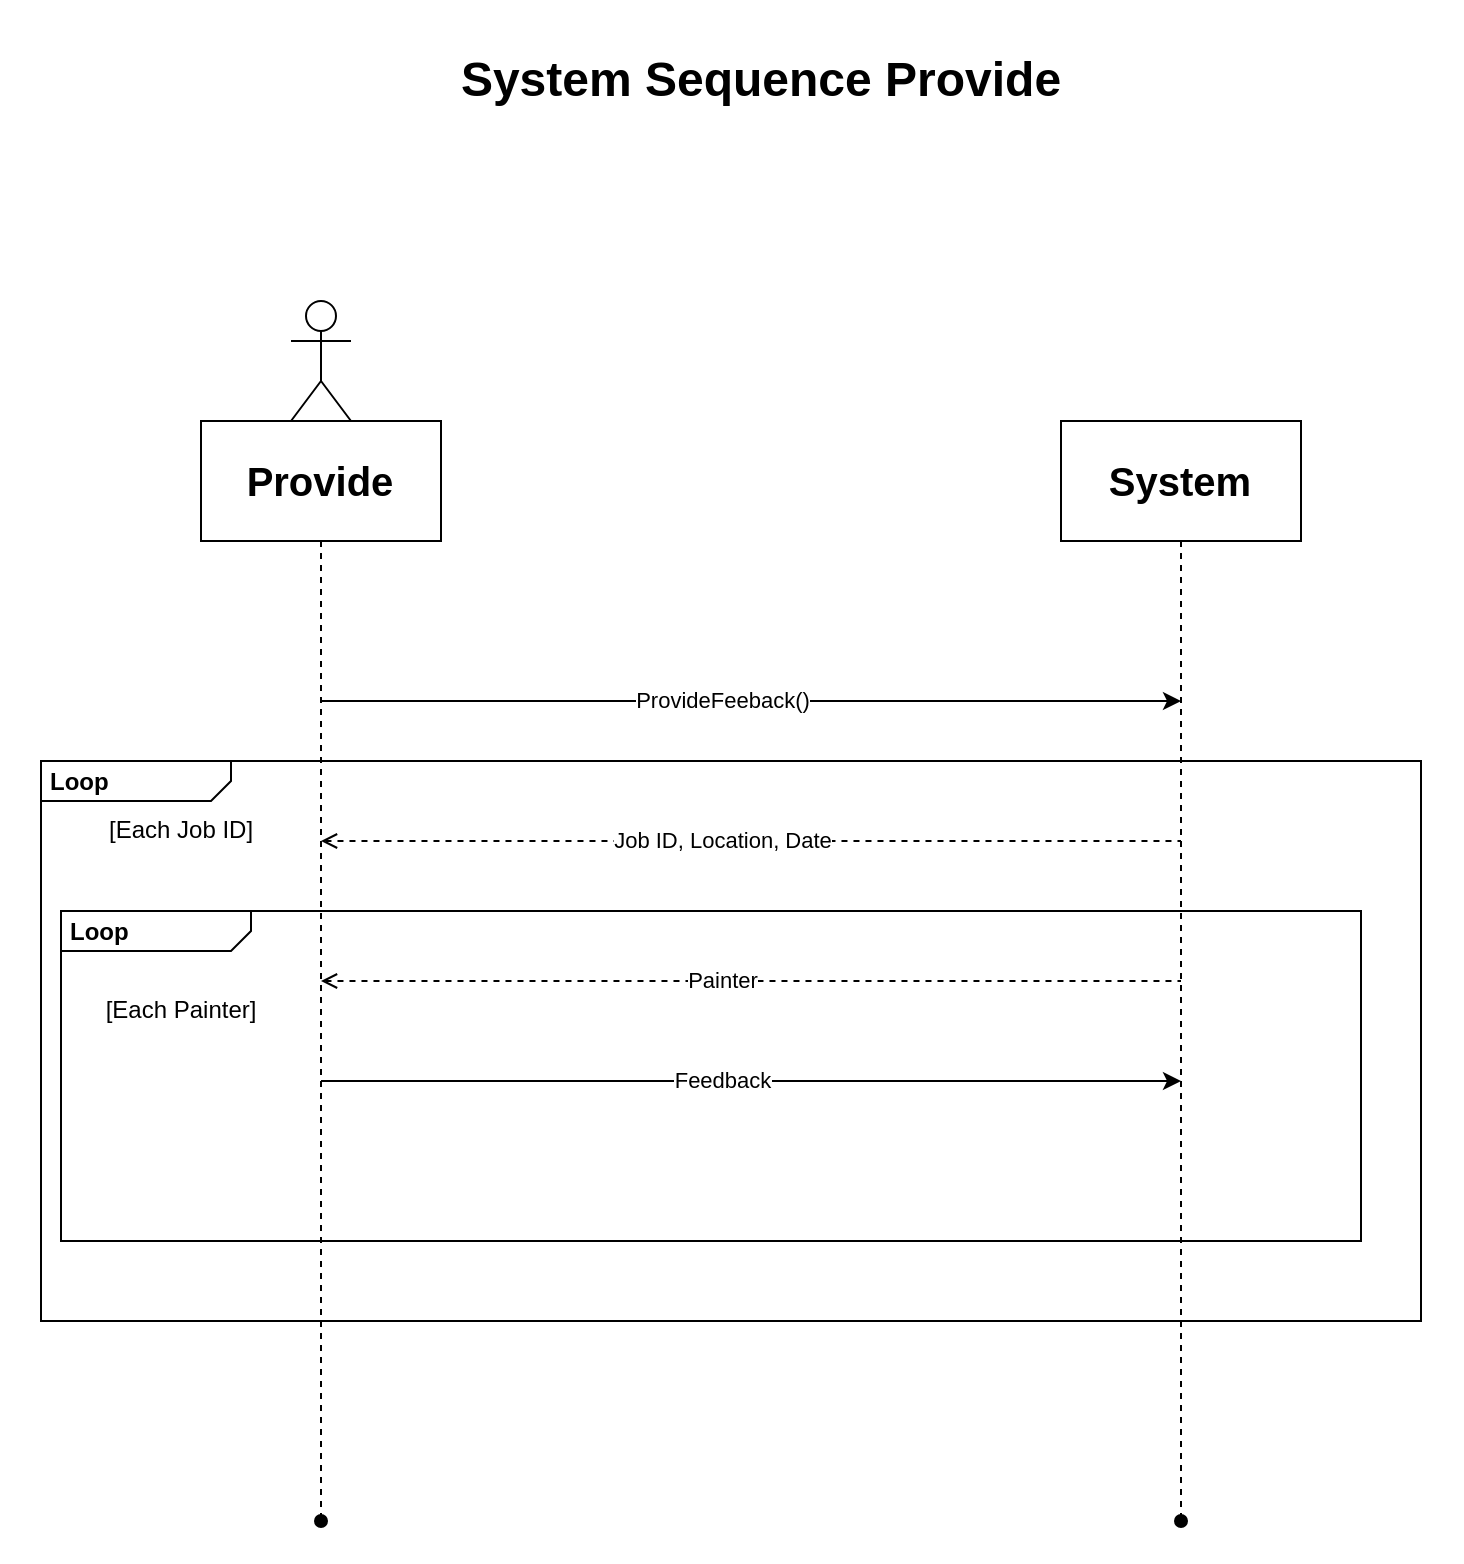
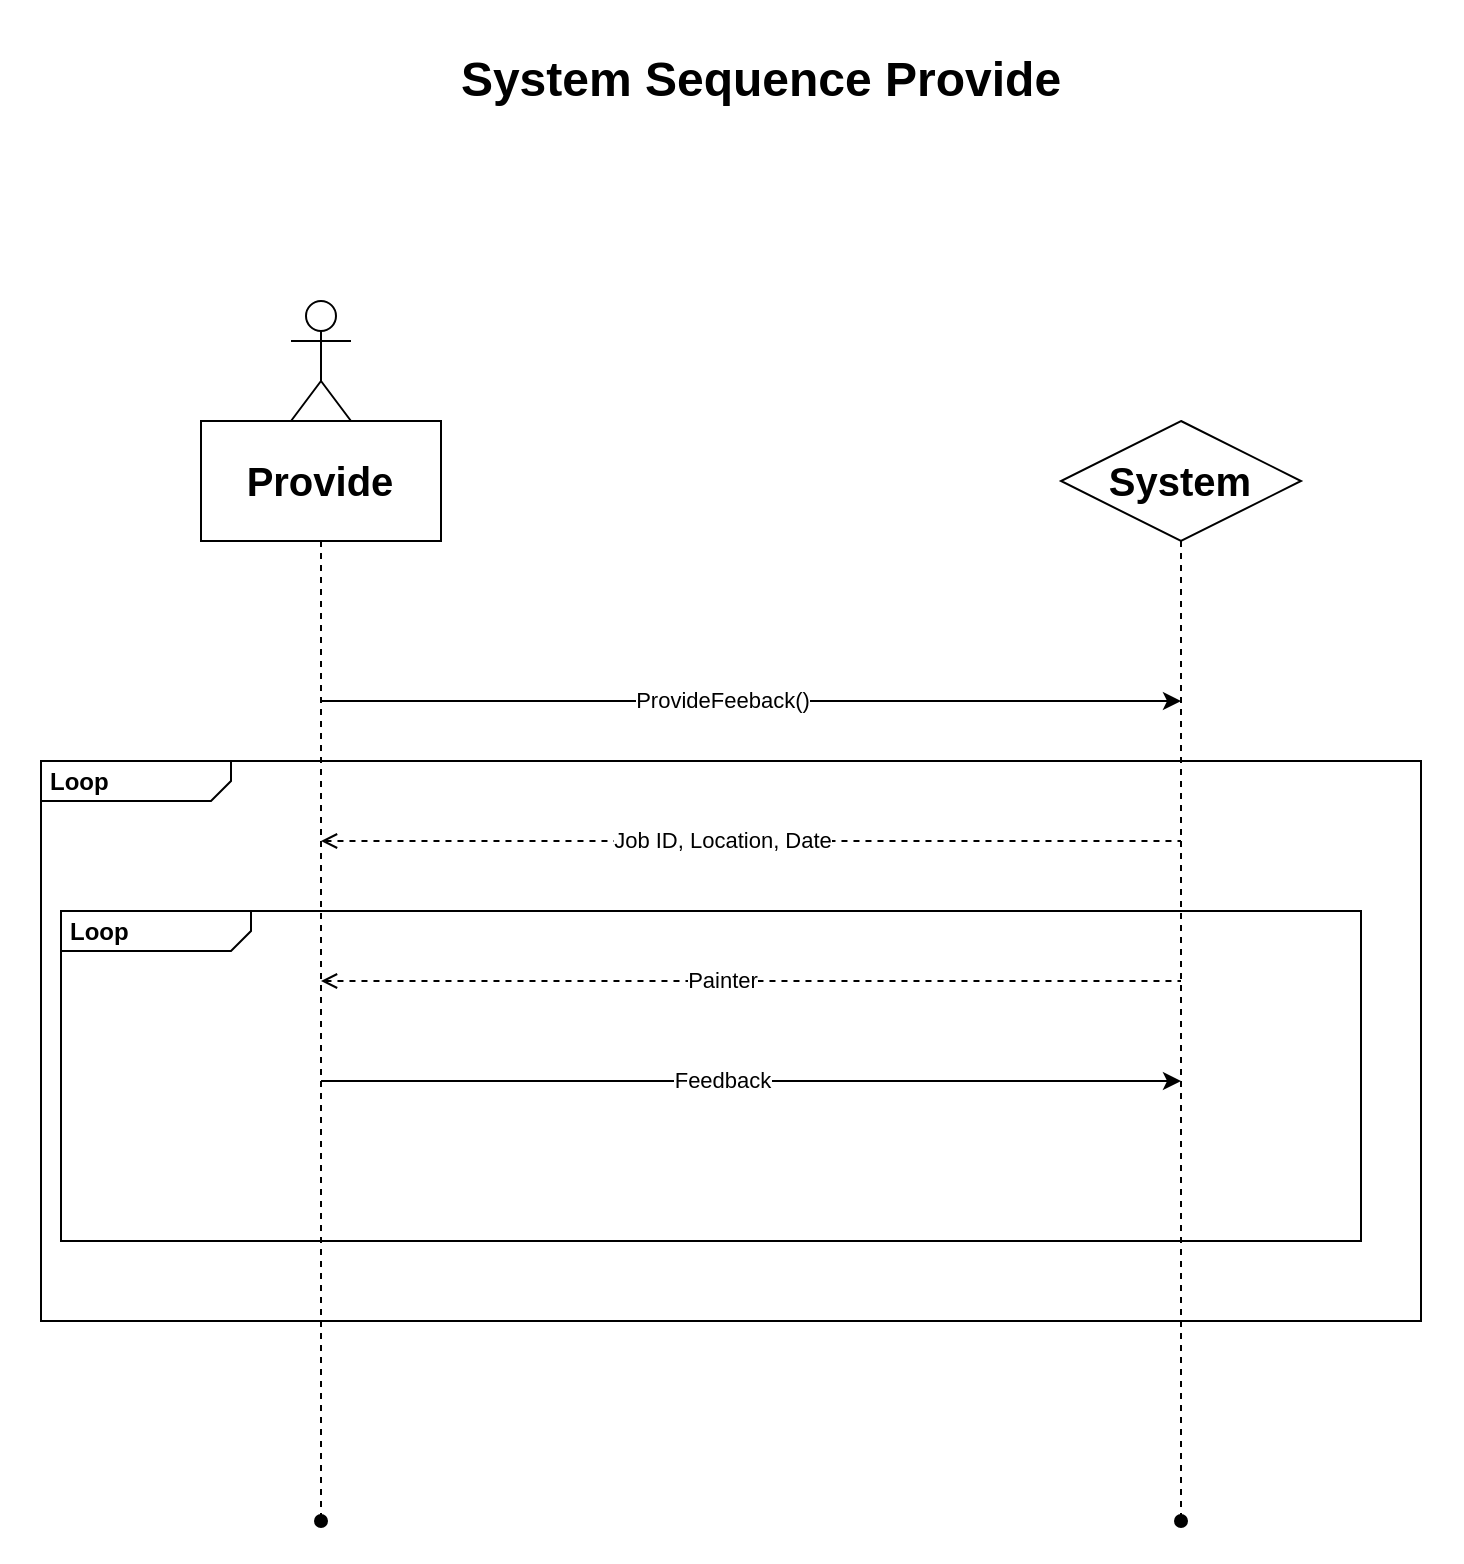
- <mxCell id="8" value="&lt;b&gt;&lt;font style=&quot;font-size: 20px;&quot;&gt;System&lt;/font&gt;&lt;/b&gt;" style="rounded=0;whiteSpace=wrap;html=1;" vertex="1" parent="1"><mxGeometry x="530" y="210" width="120" height="60" as="geometry" /></mxCell>
+ <mxCell id="8" value="&lt;b&gt;&lt;font style=&quot;font-size: 20px;&quot;&gt;System&lt;/font&gt;&lt;/b&gt;" style="rhombus;whiteSpace=wrap;html=1;" vertex="1" parent="1"><mxGeometry x="530" y="210" width="120" height="60" as="geometry" /></mxCell>
- <mxCell id="18" value="[Each&amp;nbsp;&lt;span style=&quot;background-color: initial;&quot;&gt;Job ID]&lt;/span&gt;" style="text;html=1;align=center;verticalAlign=middle;resizable=0;points=[];autosize=1;strokeColor=none;fillColor=none;" vertex="1" parent="1"><mxGeometry x="40" y="400" width="100" height="30" as="geometry" /></mxCell>
- <mxCell id="17" value="[Each Pai&lt;span style=&quot;background-color: initial;&quot;&gt;nter]&lt;/span&gt;" style="text;html=1;align=center;verticalAlign=middle;resizable=0;points=[];autosize=1;strokeColor=none;fillColor=none;" vertex="1" parent="1"><mxGeometry x="40" y="490" width="100" height="30" as="geometry" /></mxCell>
